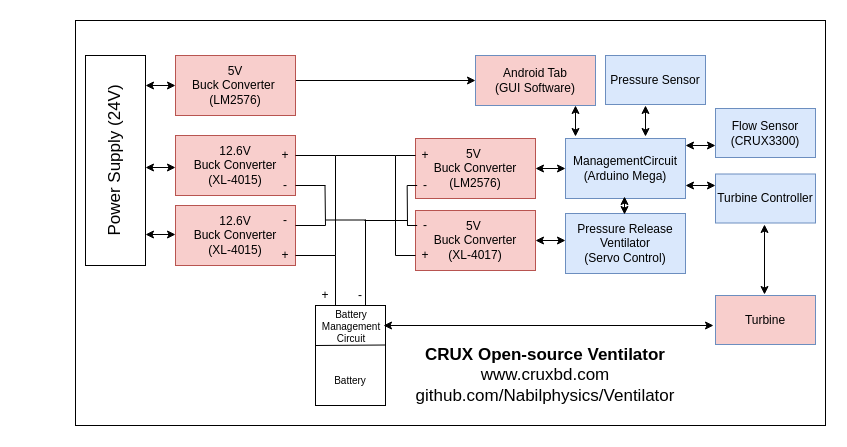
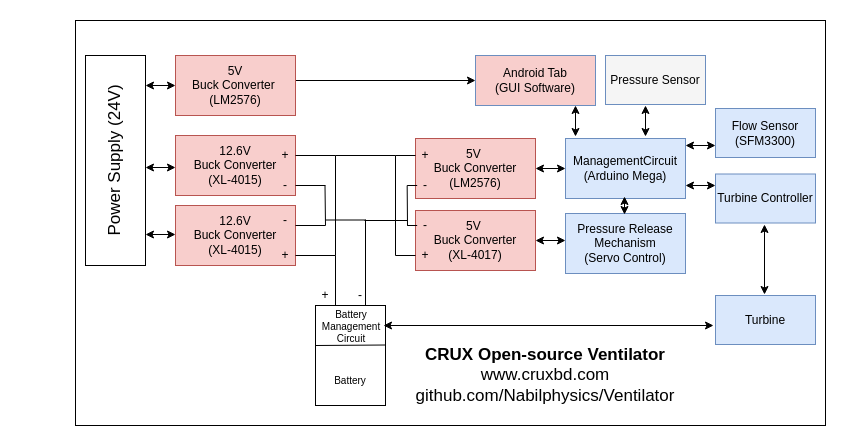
- <mxCell id="23" value="Pressure Sensor" style="rounded=0;whiteSpace=wrap;html=1;fillColor=#dae8fc;strokeColor=#6c8ebf;" vertex="1" parent="1"><mxGeometry x="605" y="55" width="100" height="49" as="geometry" /></mxCell>
+ <mxCell id="23" value="Pressure Sensor" style="rounded=0;whiteSpace=wrap;html=1;fillColor=#f5f5f5;strokeColor=#6c8ebf;" vertex="1" parent="1"><mxGeometry x="605" y="55" width="100" height="49" as="geometry" /></mxCell>
- <mxCell id="24" value="Flow Sensor&lt;br&gt;(CRUX3300)" style="rounded=0;whiteSpace=wrap;html=1;fillColor=#dae8fc;strokeColor=#6c8ebf;" vertex="1" parent="1"><mxGeometry x="715" y="108" width="100" height="49" as="geometry" /></mxCell>
+ <mxCell id="24" value="Flow Sensor&lt;br&gt;(SFM3300)" style="rounded=0;whiteSpace=wrap;html=1;fillColor=#dae8fc;strokeColor=#6c8ebf;" vertex="1" parent="1"><mxGeometry x="715" y="108" width="100" height="49" as="geometry" /></mxCell>
- <mxCell id="22" value="Pressure Release Ventilator&lt;br&gt;(Servo Control)" style="rounded=0;whiteSpace=wrap;html=1;fillColor=#dae8fc;strokeColor=#6c8ebf;" vertex="1" parent="1"><mxGeometry x="565" y="213" width="120" height="60" as="geometry" /></mxCell>
+ <mxCell id="22" value="Pressure Release Mechanism&lt;br&gt;(Servo Control)" style="rounded=0;whiteSpace=wrap;html=1;fillColor=#dae8fc;strokeColor=#6c8ebf;" vertex="1" parent="1"><mxGeometry x="565" y="213" width="120" height="60" as="geometry" /></mxCell>
- <mxCell id="50" value="Turbine&lt;br&gt;" style="rounded=0;whiteSpace=wrap;html=1;fillColor=#f8cecc;strokeColor=#6c8ebf;" vertex="1" parent="1"><mxGeometry x="715" y="295" width="100" height="49" as="geometry" /></mxCell>
+ <mxCell id="50" value="Turbine&lt;br&gt;" style="rounded=0;whiteSpace=wrap;html=1;fillColor=#dae8fc;strokeColor=#6c8ebf;" vertex="1" parent="1"><mxGeometry x="715" y="295" width="100" height="49" as="geometry" /></mxCell>
